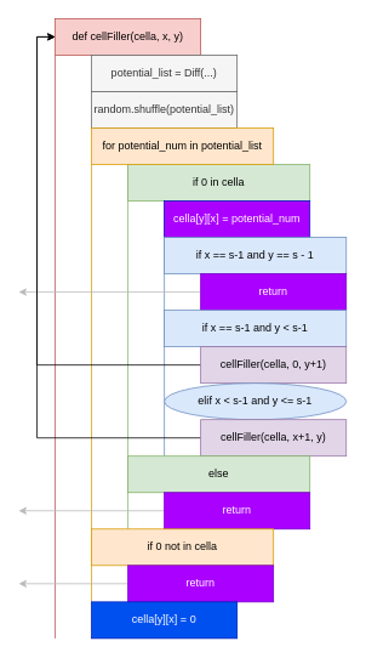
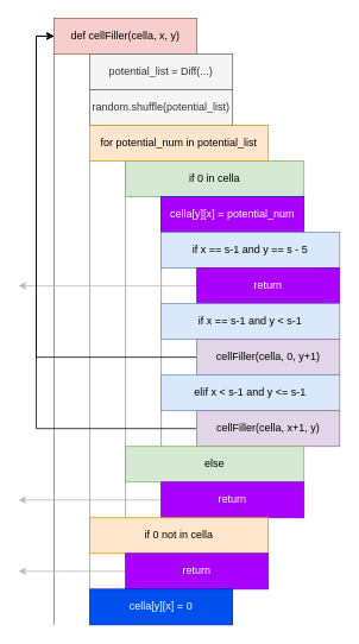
- <mxCell id="12" value="if x == s-1 and y == s - 1" style="rounded=0;whiteSpace=wrap;html=1;fillColor=#dae8fc;strokeColor=#6c8ebf;" vertex="1" parent="1"><mxGeometry x="180" y="260" width="200" height="40" as="geometry" /></mxCell>
+ <mxCell id="12" value="if x == s-1 and y == s - 5" style="rounded=0;whiteSpace=wrap;html=1;fillColor=#dae8fc;strokeColor=#6c8ebf;" vertex="1" parent="1"><mxGeometry x="180" y="260" width="200" height="40" as="geometry" /></mxCell>
- <mxCell id="18" value="elif x &amp;lt; s-1 and y &amp;lt;= s-1" style="ellipse;whiteSpace=wrap;html=1;fillColor=#dae8fc;strokeColor=#6c8ebf;" vertex="1" parent="1"><mxGeometry x="180" y="420" width="200" height="40" as="geometry" /></mxCell>
+ <mxCell id="18" value="elif x &amp;lt; s-1 and y &amp;lt;= s-1" style="rounded=0;whiteSpace=wrap;html=1;fillColor=#dae8fc;strokeColor=#6c8ebf;" vertex="1" parent="1"><mxGeometry x="180" y="420" width="200" height="40" as="geometry" /></mxCell>
